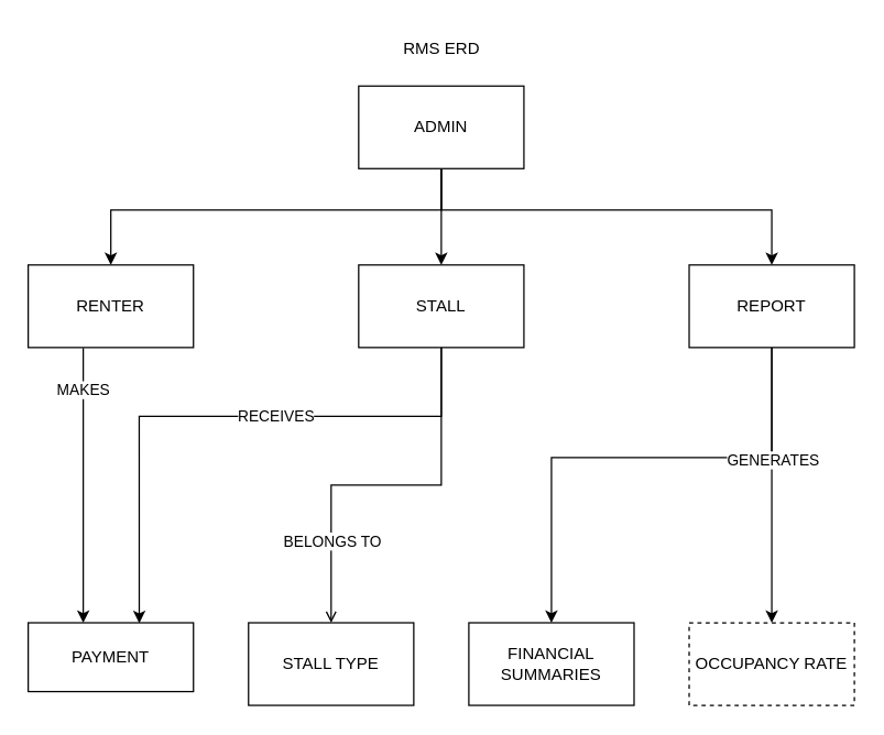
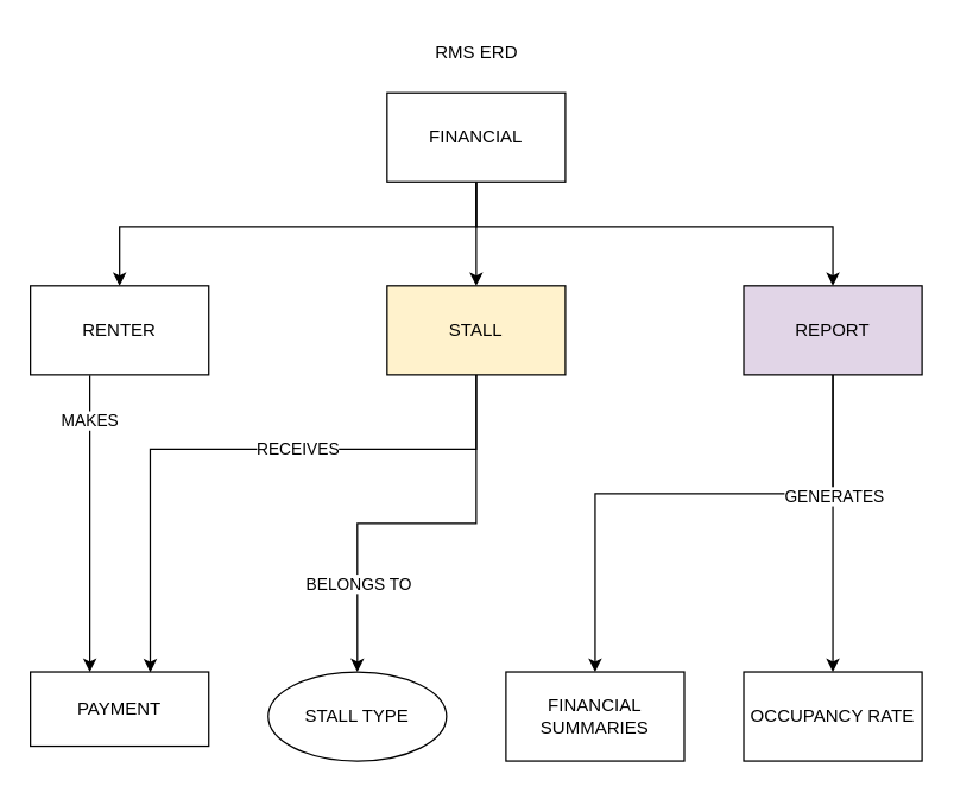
- <mxCell id="5" value="ADMIN" style="rounded=0;whiteSpace=wrap;html=1;" vertex="1" parent="1"><mxGeometry x="260" y="62" width="120" height="60" as="geometry" /></mxCell>
+ <mxCell id="5" value="FINANCIAL" style="rounded=0;whiteSpace=wrap;html=1;" vertex="1" parent="1"><mxGeometry x="260" y="62" width="120" height="60" as="geometry" /></mxCell>
- <mxCell id="13" value="STALL" style="rounded=0;whiteSpace=wrap;html=1;" vertex="1" parent="1"><mxGeometry x="260" y="192" width="120" height="60" as="geometry" /></mxCell>
+ <mxCell id="13" value="STALL" style="rounded=0;whiteSpace=wrap;html=1;fillColor=#fff2cc;" vertex="1" parent="1"><mxGeometry x="260" y="192" width="120" height="60" as="geometry" /></mxCell>
- <mxCell id="17" value="REPORT" style="rounded=0;whiteSpace=wrap;html=1;" vertex="1" parent="1"><mxGeometry x="500" y="192" width="120" height="60" as="geometry" /></mxCell>
+ <mxCell id="17" value="REPORT" style="rounded=0;whiteSpace=wrap;html=1;fillColor=#e1d5e7;" vertex="1" parent="1"><mxGeometry x="500" y="192" width="120" height="60" as="geometry" /></mxCell>
- <mxCell id="11" style="edgeStyle=orthogonalEdgeStyle;rounded=0;orthogonalLoop=1;jettySize=auto;html=1;endArrow=open;" edge="1" parent="1" source="13" target="19"><mxGeometry relative="1" as="geometry"><Array as="points"><mxPoint x="320" y="352" /><mxPoint x="240" y="352" /></Array></mxGeometry></mxCell>
+ <mxCell id="11" style="edgeStyle=orthogonalEdgeStyle;rounded=0;orthogonalLoop=1;jettySize=auto;html=1;" edge="1" parent="1" source="13" target="19"><mxGeometry relative="1" as="geometry"><Array as="points"><mxPoint x="320" y="352" /><mxPoint x="240" y="352" /></Array></mxGeometry></mxCell>
- <mxCell id="19" value="STALL TYPE" style="rounded=0;whiteSpace=wrap;html=1;" vertex="1" parent="1"><mxGeometry x="180" y="452" width="120" height="60" as="geometry" /></mxCell>
+ <mxCell id="19" value="STALL TYPE" style="ellipse;whiteSpace=wrap;html=1;" vertex="1" parent="1"><mxGeometry x="180" y="452" width="120" height="60" as="geometry" /></mxCell>
- <mxCell id="21" value="OCCUPANCY RATE" style="rounded=0;whiteSpace=wrap;html=1;dashed=1;" vertex="1" parent="1"><mxGeometry x="500" y="452" width="120" height="60" as="geometry" /></mxCell>
+ <mxCell id="21" value="OCCUPANCY RATE" style="rounded=0;whiteSpace=wrap;html=1;" vertex="1" parent="1"><mxGeometry x="500" y="452" width="120" height="60" as="geometry" /></mxCell>
